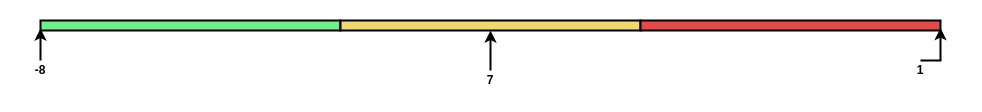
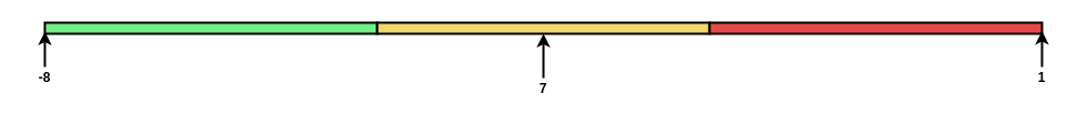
- <mxCell id="5" value="1" style="text;html=1;strokeColor=none;fillColor=none;align=center;verticalAlign=middle;whiteSpace=wrap;rounded=0;fontStyle=1" vertex="1" parent="1"><mxGeometry x="900" y="60" width="40" height="20" as="geometry" /></mxCell>
+ <mxCell id="5" value="1" style="text;html=1;strokeColor=none;fillColor=none;align=center;verticalAlign=middle;whiteSpace=wrap;rounded=0;fontStyle=1" vertex="1" parent="1"><mxGeometry x="920" y="60" width="40" height="20" as="geometry" /></mxCell>
